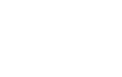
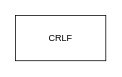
+ <mxCell id="2" value="CRLF" style="rounded=0;whiteSpace=wrap;html=1;" vertex="1" parent="1"><mxGeometry x="20" y="20" width="120" height="60" as="geometry" /></mxCell>
